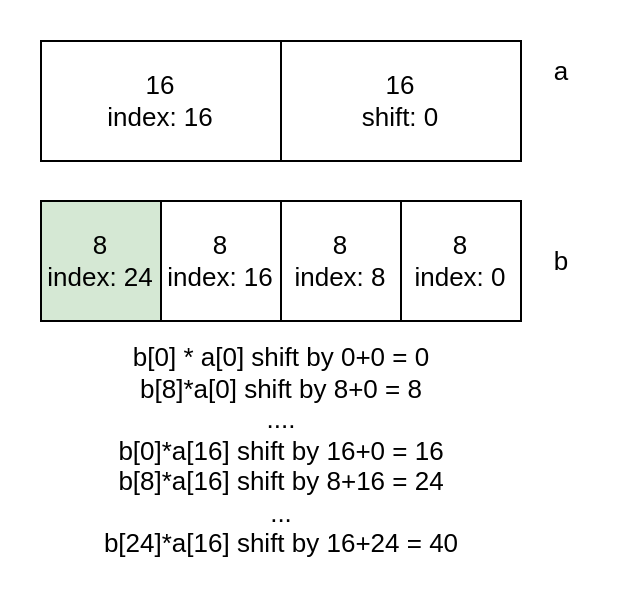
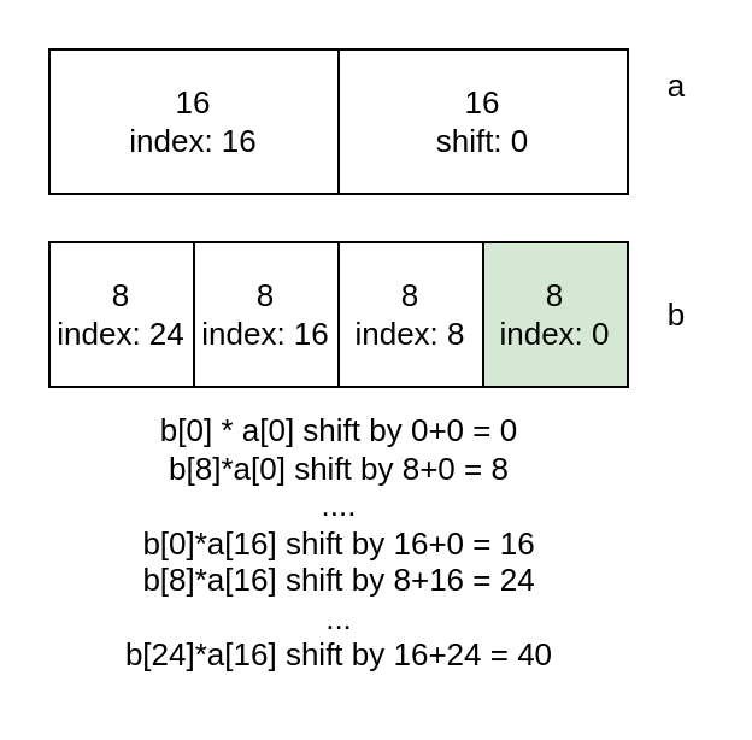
- <mxCell id="4" value="8&lt;br style=&quot;font-size: 13px;&quot;&gt;index: 24" style="rounded=0;whiteSpace=wrap;html=1;fontSize=13;fillColor=#d5e8d4;" vertex="1" parent="1"><mxGeometry x="20" y="100" width="60" height="60" as="geometry" /></mxCell>
+ <mxCell id="4" value="8&lt;br style=&quot;font-size: 13px;&quot;&gt;index: 24" style="rounded=0;whiteSpace=wrap;html=1;fontSize=13;" vertex="1" parent="1"><mxGeometry x="20" y="100" width="60" height="60" as="geometry" /></mxCell>
- <mxCell id="6" value="8&lt;br style=&quot;font-size: 13px;&quot;&gt;index: 0" style="rounded=0;whiteSpace=wrap;html=1;fontSize=13;" vertex="1" parent="1"><mxGeometry x="200" y="100" width="60" height="60" as="geometry" /></mxCell>
+ <mxCell id="6" value="8&lt;br style=&quot;font-size: 13px;&quot;&gt;index: 0" style="rounded=0;whiteSpace=wrap;html=1;fontSize=13;fillColor=#d5e8d4;" vertex="1" parent="1"><mxGeometry x="200" y="100" width="60" height="60" as="geometry" /></mxCell>
